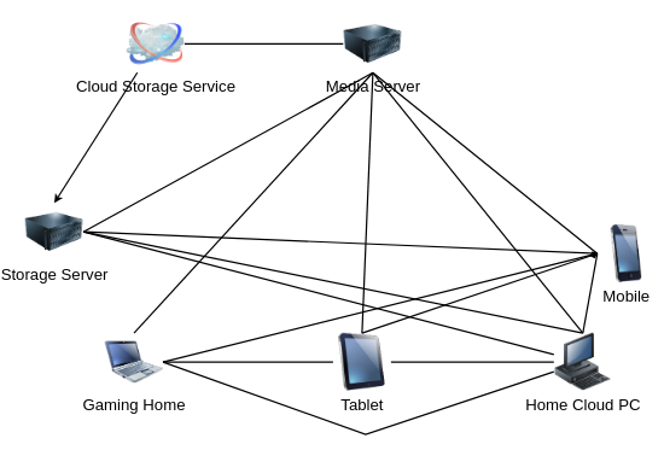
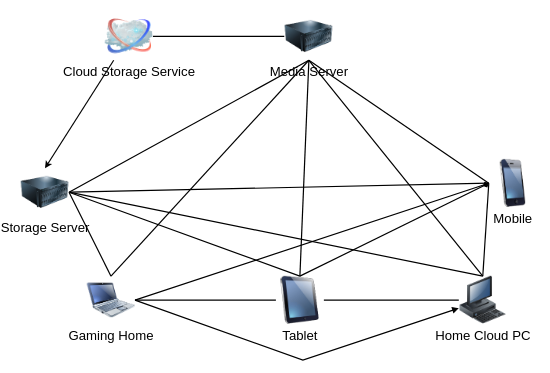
- <mxCell id="5" value="Mobile" style="image;html=1;labelBackgroundColor=#ffffff;image=img/lib/clip_art/telecommunication/iPhone_128x128.png;rounded=1;shadow=0;comic=0;strokeColor=#000000;strokeWidth=2;fillColor=#FFFFFF;fontSize=22;fontColor=#000000;" parent="1" vertex="1"><mxGeometry x="810" y="310" width="80" height="80" as="geometry" /></mxCell>
+ <mxCell id="5" value="Mobile" style="image;html=1;labelBackgroundColor=#ffffff;image=img/lib/clip_art/telecommunication/iPhone_128x128.png;rounded=1;shadow=0;comic=0;strokeColor=#000000;strokeWidth=2;fillColor=#FFFFFF;fontSize=22;fontColor=#000000;" parent="1" vertex="1"><mxGeometry x="800" y="265" width="80" height="80" as="geometry" /></mxCell>
+ <mxCell id="17" style="edgeStyle=none;rounded=0;html=1;labelBackgroundColor=none;endArrow=none;strokeColor=#000000;strokeWidth=2;fontFamily=Verdana;fontSize=22;fontColor=#000000;exitX=1;exitY=0.5;exitDx=0;exitDy=0;entryX=0.5;entryY=0;entryDx=0;entryDy=0;" edge="1" parent="1" source="7" target="3"><mxGeometry relative="1" as="geometry"><mxPoint x="400" y="330" as="sourcePoint" /><mxPoint x="465" y="410" as="targetPoint" /></mxGeometry></mxCell>
- <mxCell id="10" style="edgeStyle=none;rounded=0;html=1;labelBackgroundColor=none;endArrow=none;strokeColor=#000000;strokeWidth=2;fontFamily=Verdana;fontSize=22;fontColor=#000000;exitX=1;exitY=0.5;exitDx=0;exitDy=0;" edge="1" parent="1" source="7" target="4"><mxGeometry relative="1" as="geometry"><mxPoint x="360" y="120" as="sourcePoint" /><mxPoint x="480" y="345" as="targetPoint" /></mxGeometry></mxCell>
+ <mxCell id="10" style="edgeStyle=none;rounded=0;html=1;labelBackgroundColor=none;endArrow=none;strokeColor=#000000;strokeWidth=2;fontFamily=Verdana;fontSize=22;fontColor=#000000;exitX=1;exitY=0.5;exitDx=0;exitDy=0;entryX=0.5;entryY=0;entryDx=0;entryDy=0;" edge="1" parent="1" source="7" target="6"><mxGeometry relative="1" as="geometry"><mxPoint x="360" y="120" as="sourcePoint" /><mxPoint x="480" y="345" as="targetPoint" /></mxGeometry></mxCell>
- <mxCell id="26" style="edgeStyle=none;rounded=0;html=1;labelBackgroundColor=none;endArrow=none;strokeColor=#000000;strokeWidth=2;fontFamily=Verdana;fontSize=22;fontColor=#000000;exitX=1;exitY=0.5;exitDx=0;exitDy=0;" edge="1" parent="1" source="6" target="4"><mxGeometry relative="1" as="geometry"><mxPoint x="370" y="620" as="sourcePoint" /><mxPoint x="480" y="630" as="targetPoint" /><Array as="points"><mxPoint x="490" y="600" /></Array></mxGeometry></mxCell>
+ <mxCell id="26" style="edgeStyle=none;rounded=0;html=1;labelBackgroundColor=none;endArrow=block;strokeColor=#000000;strokeWidth=2;fontFamily=Verdana;fontSize=22;fontColor=#000000;exitX=1;exitY=0.5;exitDx=0;exitDy=0;" edge="1" parent="1" source="6" target="4"><mxGeometry relative="1" as="geometry"><mxPoint x="370" y="620" as="sourcePoint" /><mxPoint x="480" y="630" as="targetPoint" /><Array as="points"><mxPoint x="490" y="600" /></Array></mxGeometry></mxCell>
